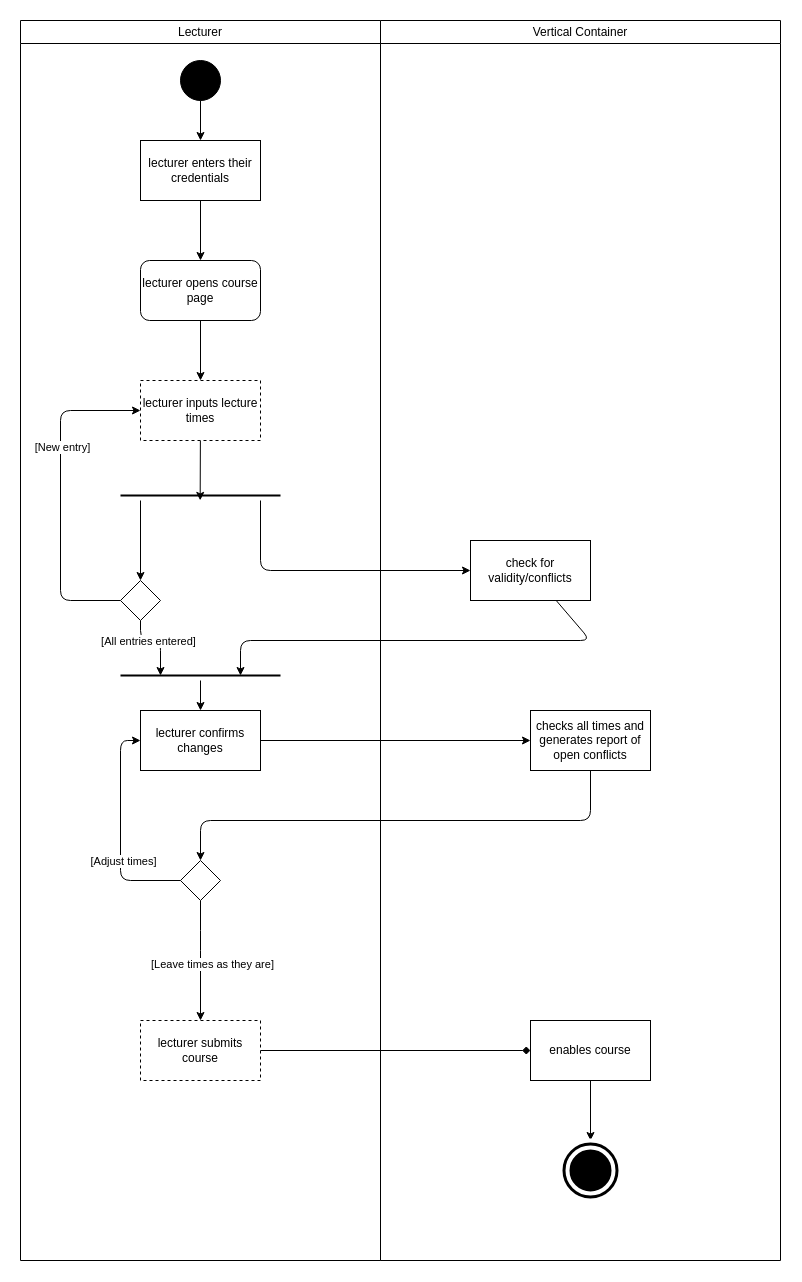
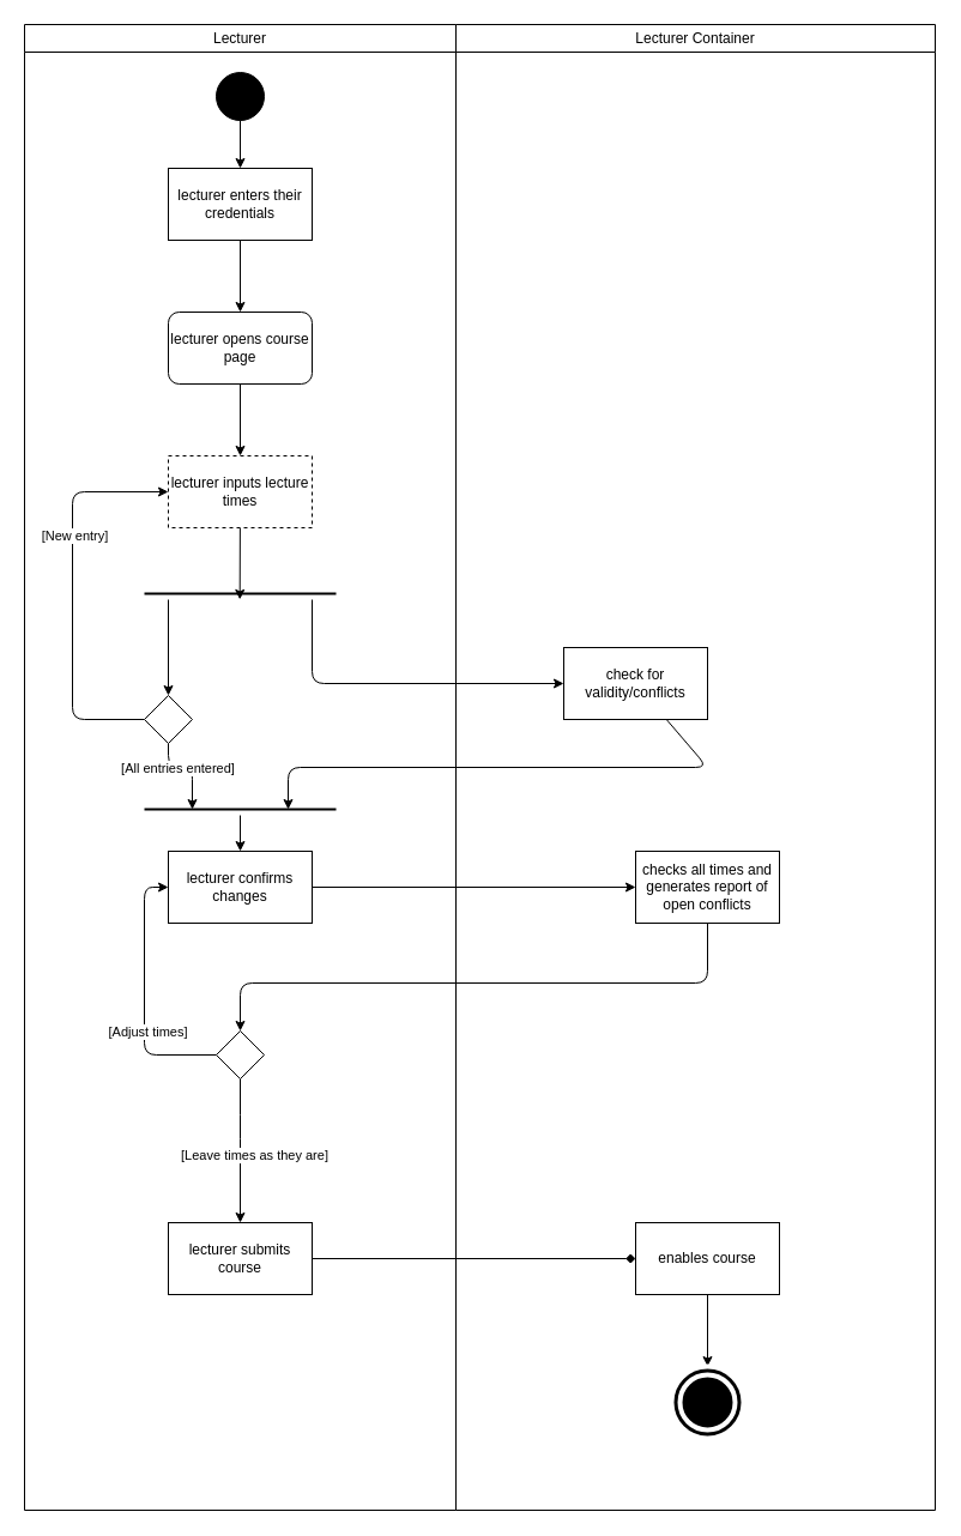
- <mxCell id="28" value="Vertical Container" style="swimlane;whiteSpace=wrap;html=1;fontStyle=0" vertex="1" parent="1"><mxGeometry x="380" y="20" width="400" height="1240" as="geometry" /></mxCell>
+ <mxCell id="28" value="Lecturer Container" style="swimlane;whiteSpace=wrap;html=1;fontStyle=0" vertex="1" parent="1"><mxGeometry x="380" y="20" width="400" height="1240" as="geometry" /></mxCell>
- <mxCell id="27" value="lecturer submits course" style="rounded=0;whiteSpace=wrap;html=1;dashed=1;" vertex="1" parent="2"><mxGeometry x="120" y="1000" width="120" height="60" as="geometry" /></mxCell>
+ <mxCell id="27" value="lecturer submits course" style="rounded=0;whiteSpace=wrap;html=1;" vertex="1" parent="2"><mxGeometry x="120" y="1000" width="120" height="60" as="geometry" /></mxCell>
